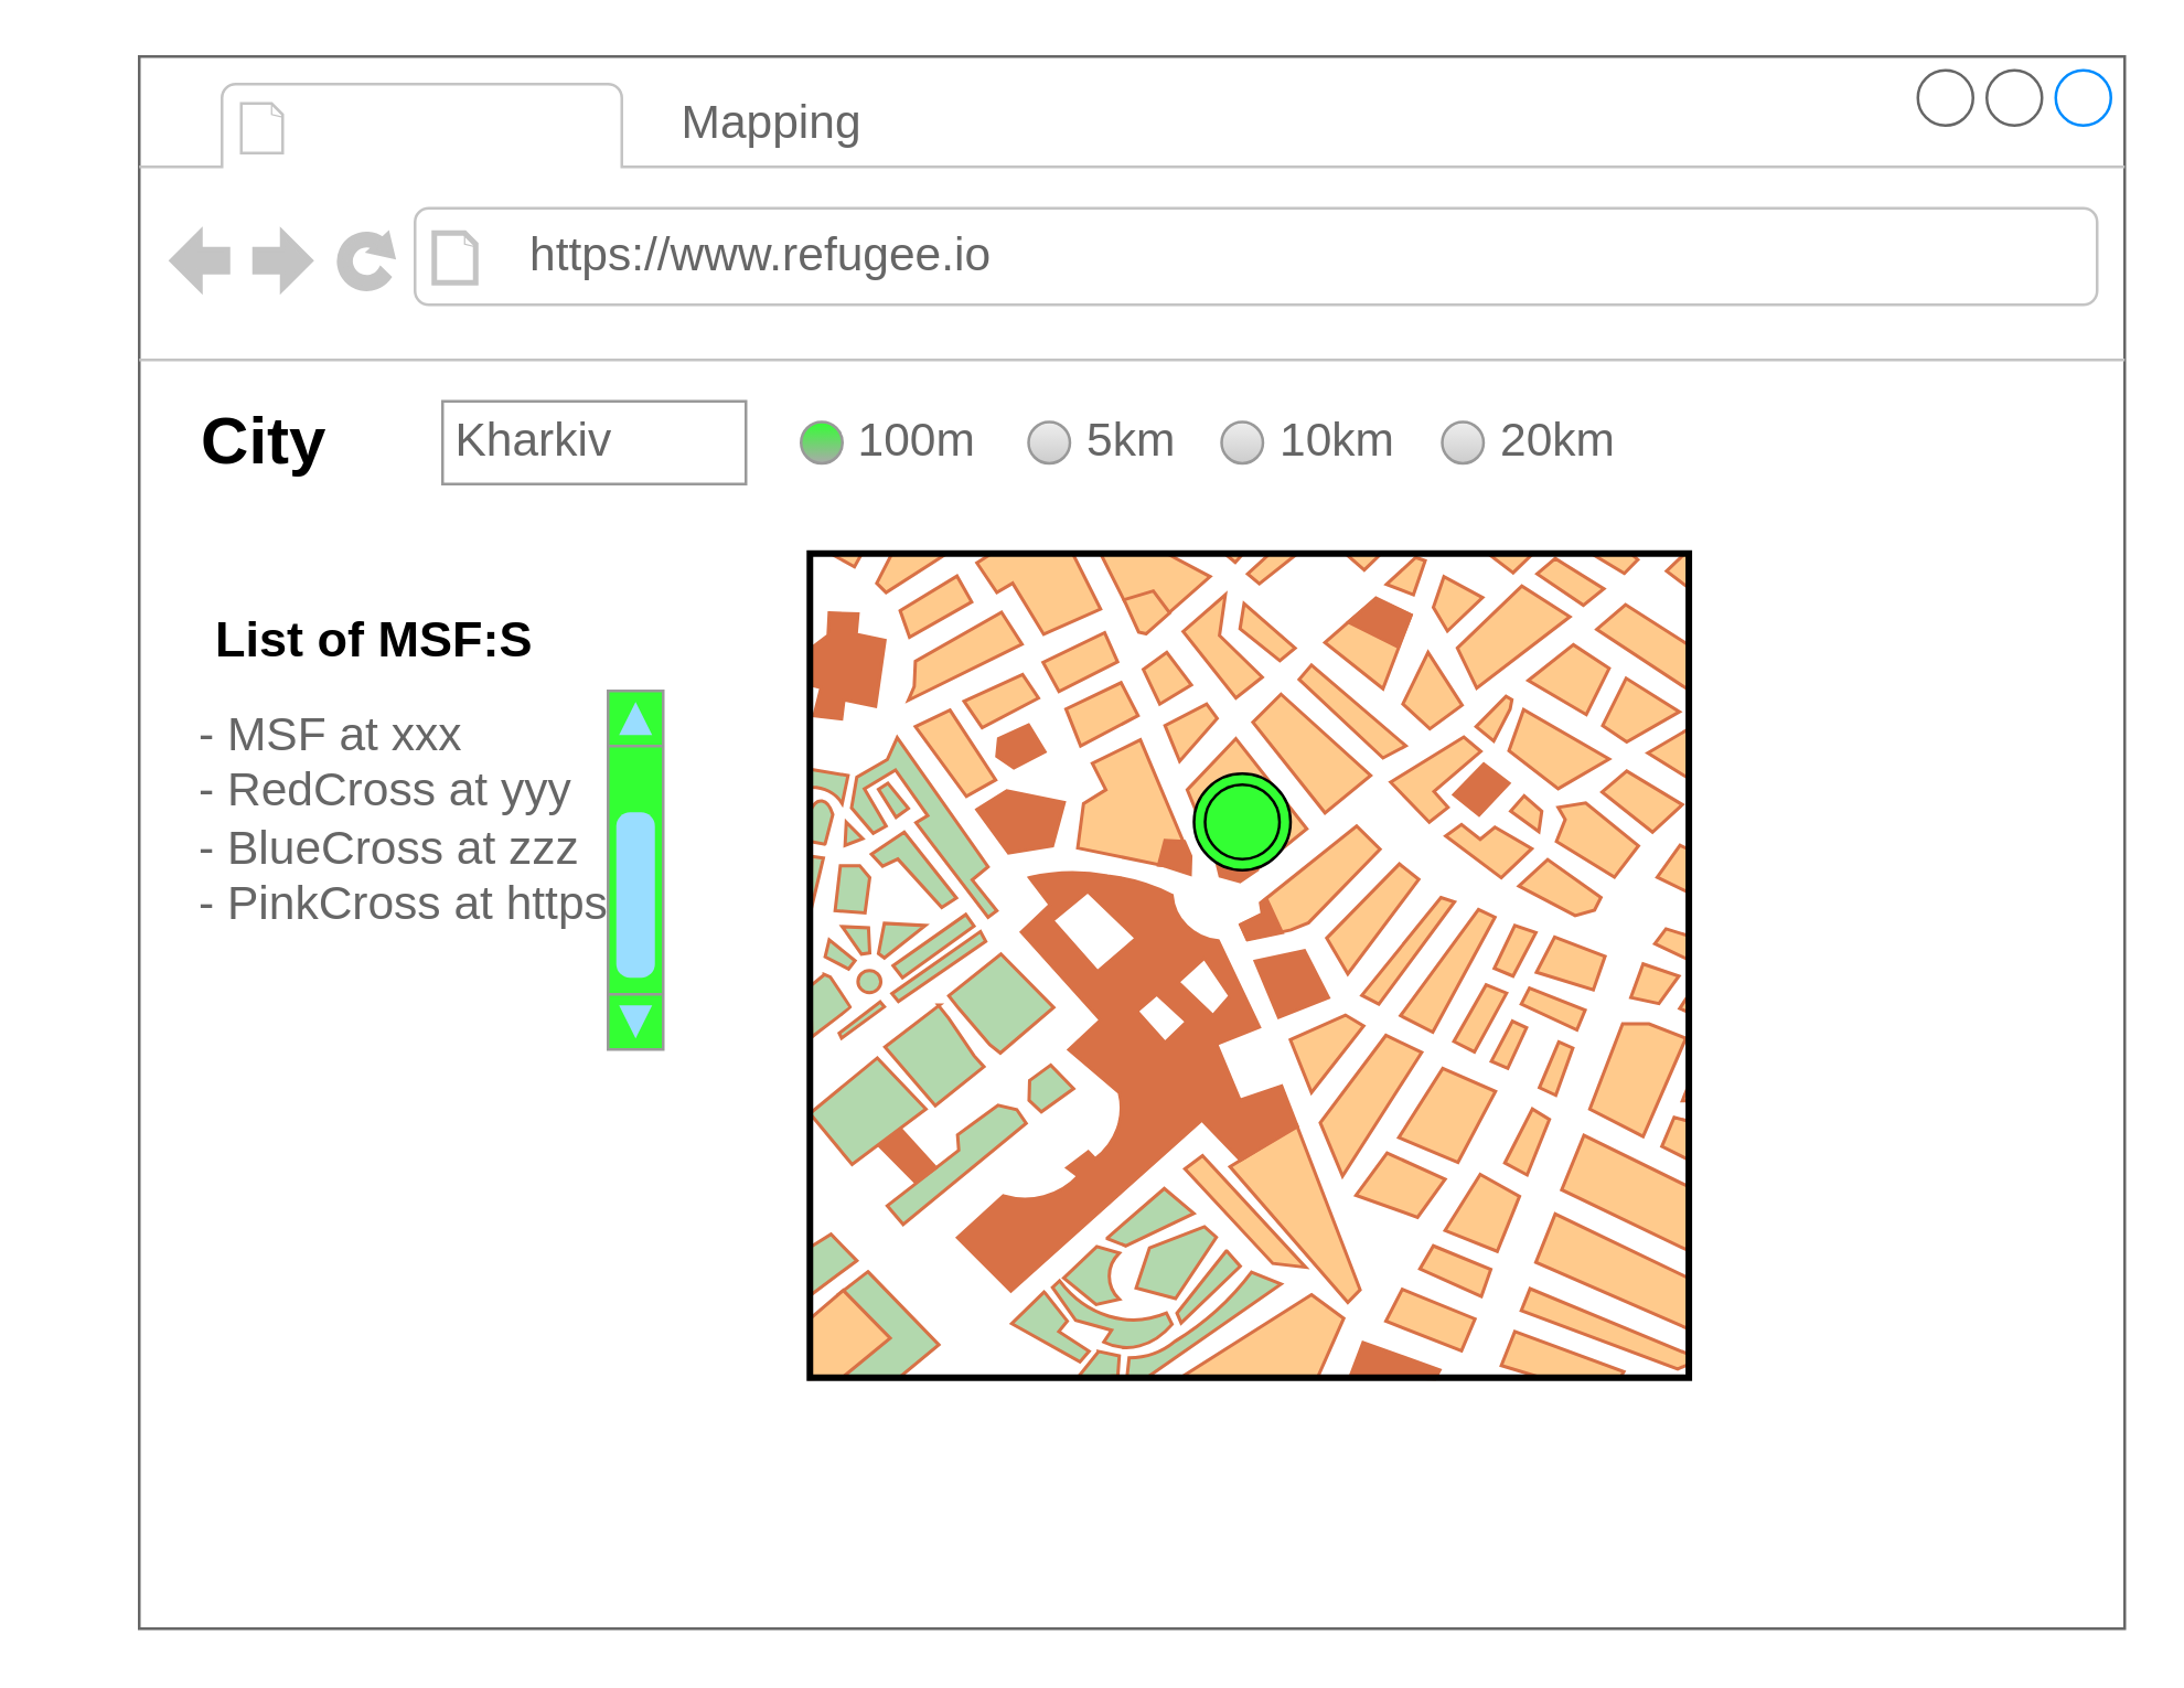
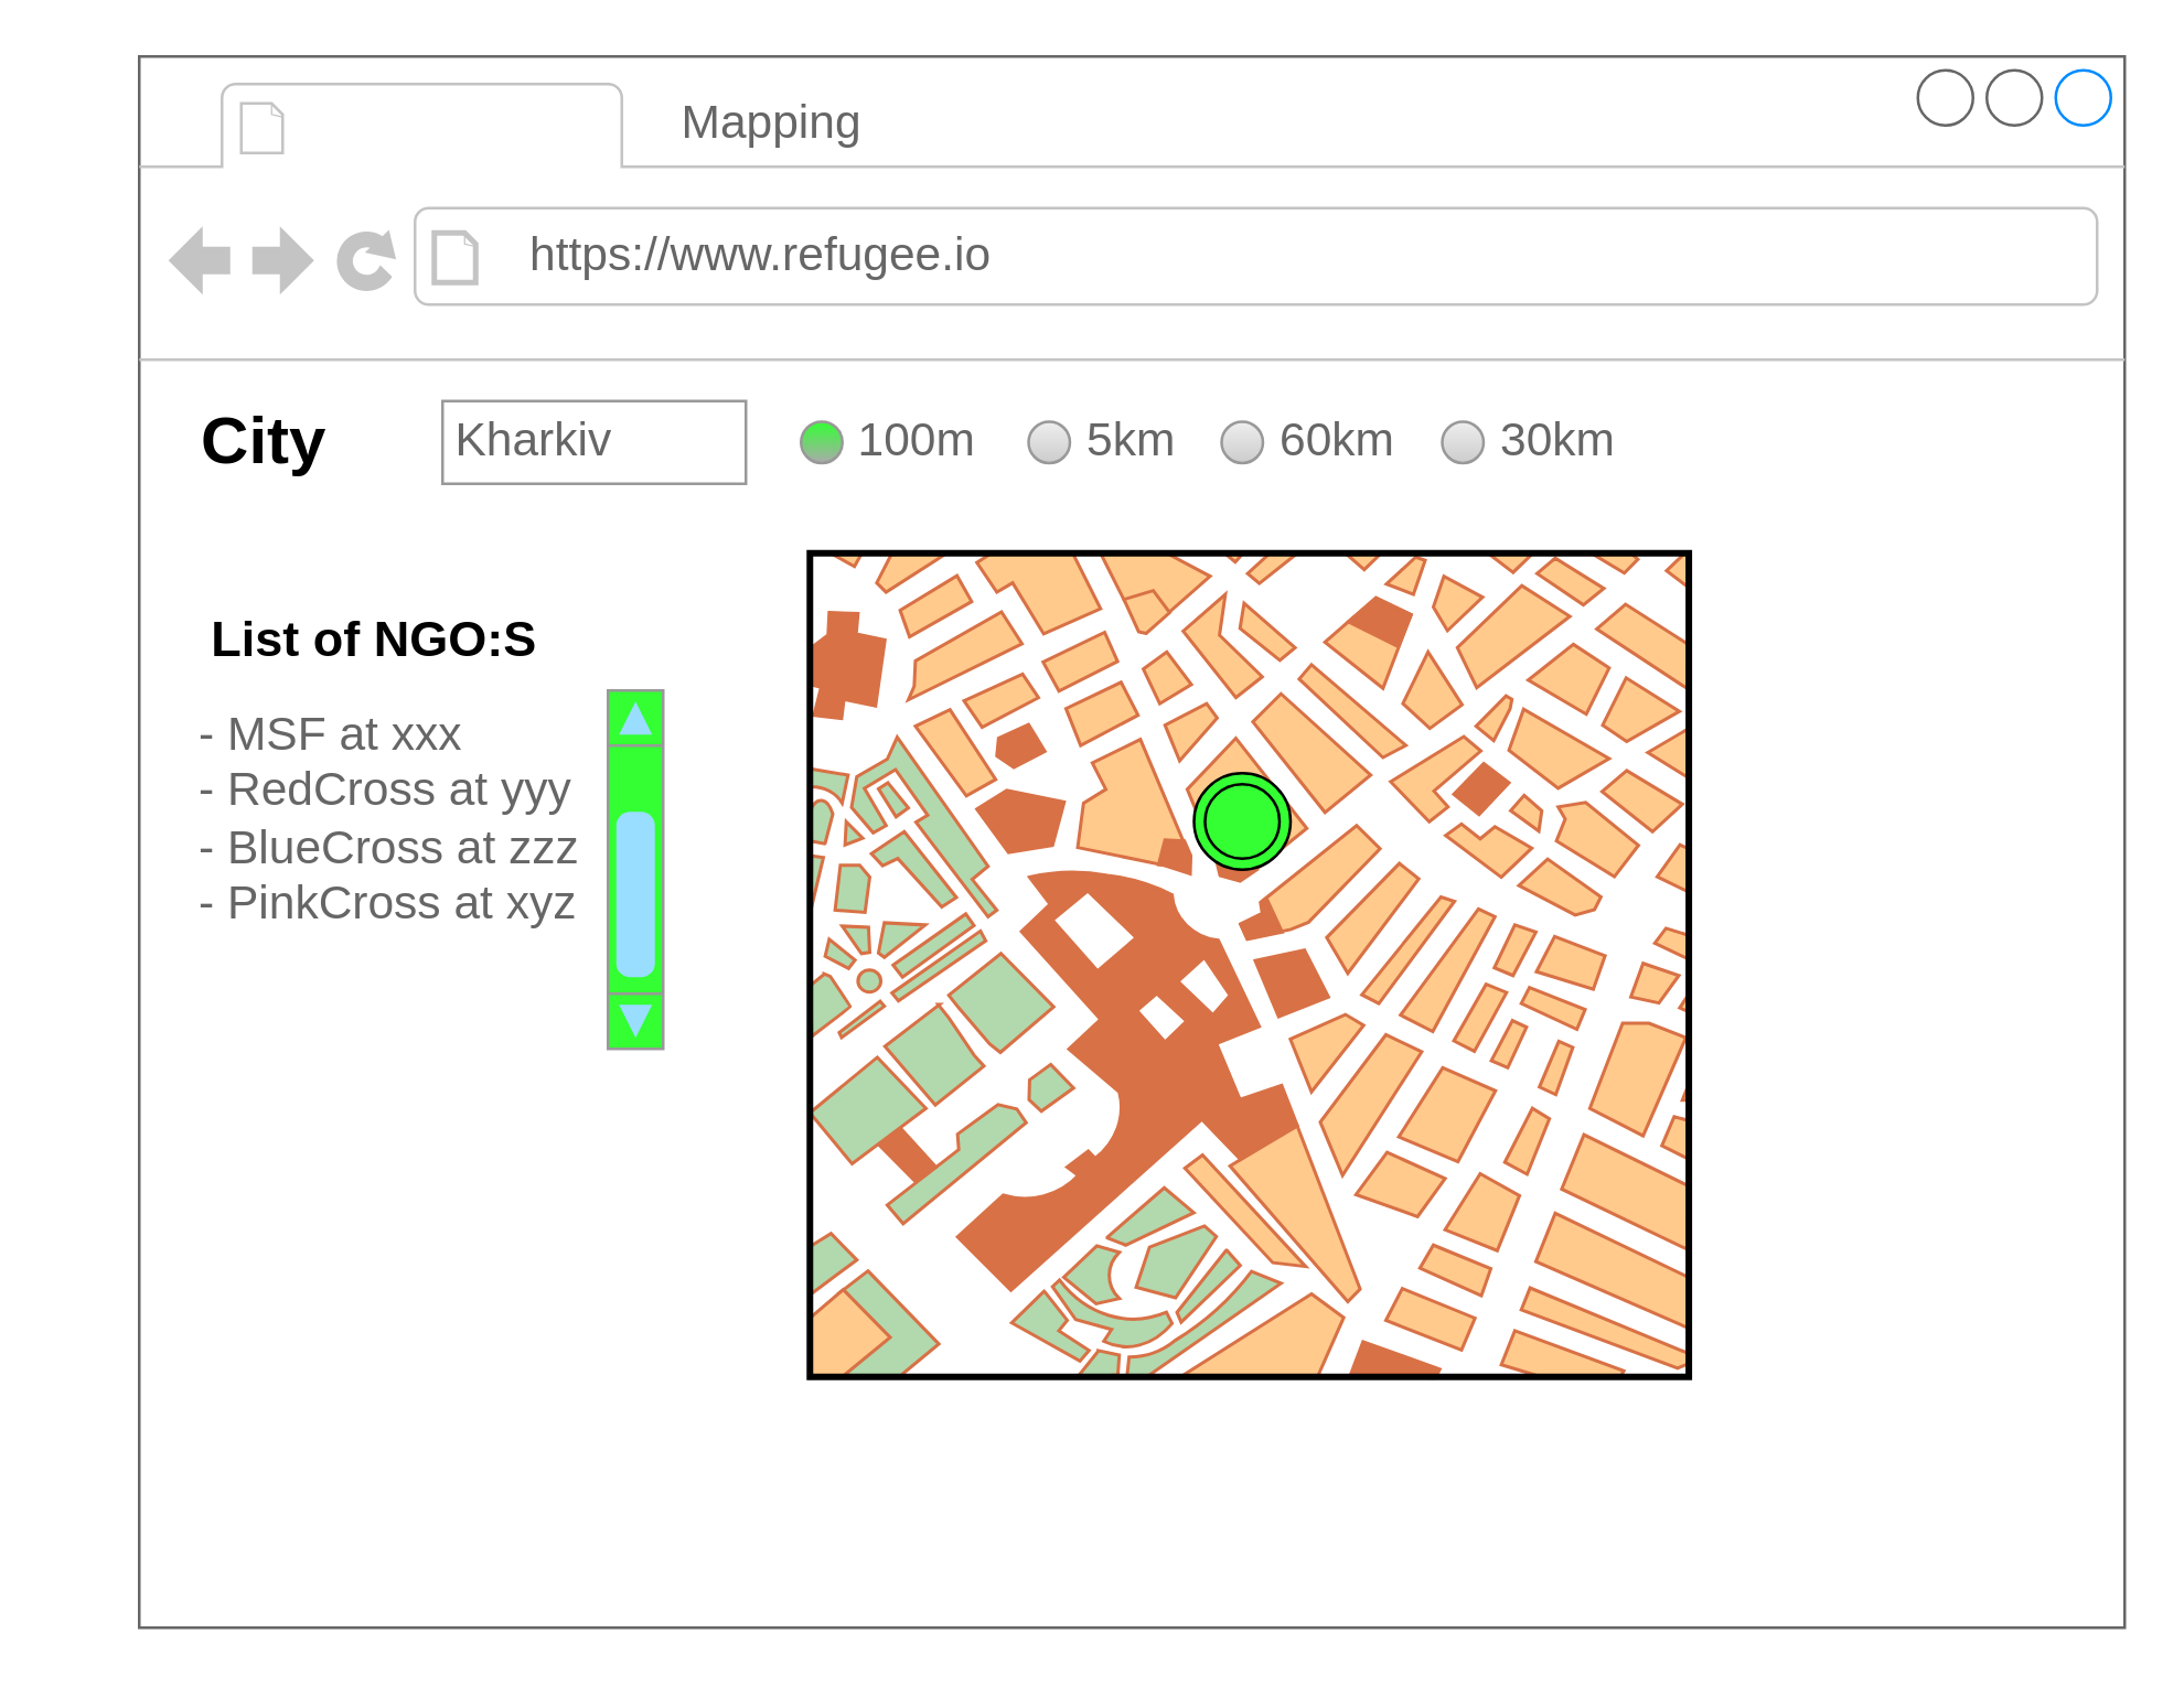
- <mxCell id="10" value="10km" style="shape=ellipse;fillColor=#eeeeee;strokeColor=#999999;gradientColor=#cccccc;html=1;align=left;spacingLeft=4;fontSize=17;fontColor=#666666;labelPosition=right;shadow=0;" vertex="1" parent="2"><mxGeometry x="392.5" y="132.5" width="15" height="15" as="geometry" /></mxCell>
+ <mxCell id="10" value="60km" style="shape=ellipse;fillColor=#eeeeee;strokeColor=#999999;gradientColor=#cccccc;html=1;align=left;spacingLeft=4;fontSize=17;fontColor=#666666;labelPosition=right;shadow=0;" vertex="1" parent="2"><mxGeometry x="392.5" y="132.5" width="15" height="15" as="geometry" /></mxCell>
- <mxCell id="11" value="20km" style="shape=ellipse;fillColor=#eeeeee;strokeColor=#999999;gradientColor=#cccccc;html=1;align=left;spacingLeft=4;fontSize=17;fontColor=#666666;labelPosition=right;shadow=0;" vertex="1" parent="2"><mxGeometry x="472.5" y="132.5" width="15" height="15" as="geometry" /></mxCell>
+ <mxCell id="11" value="30km" style="shape=ellipse;fillColor=#eeeeee;strokeColor=#999999;gradientColor=#cccccc;html=1;align=left;spacingLeft=4;fontSize=17;fontColor=#666666;labelPosition=right;shadow=0;" vertex="1" parent="2"><mxGeometry x="472.5" y="132.5" width="15" height="15" as="geometry" /></mxCell>
- <mxCell id="14" value="&lt;font style=&quot;font-size: 18px&quot;&gt;List of MSF:S&lt;/font&gt;" style="text;strokeColor=none;fillColor=none;html=1;fontSize=24;fontStyle=1;verticalAlign=middle;align=center;" vertex="1" parent="2"><mxGeometry x="10" y="190" width="150" height="40" as="geometry" /></mxCell>
+ <mxCell id="14" value="&lt;font style=&quot;font-size: 18px&quot;&gt;List of NGO:S&lt;/font&gt;" style="text;strokeColor=none;fillColor=none;html=1;fontSize=24;fontStyle=1;verticalAlign=middle;align=center;" vertex="1" parent="2"><mxGeometry x="10" y="190" width="150" height="40" as="geometry" /></mxCell>
- <mxCell id="13" value="- MSF at xxx&lt;br&gt;- RedCross at yyy&lt;br&gt;- BlueCross at zzz&lt;br&gt;- PinkCross at https" style="strokeWidth=1;shadow=0;dashed=0;align=center;html=1;shape=mxgraph.mockup.text.bulletedList;textColor=#666666;mainText=,,,,;textSize=17;bulletStyle=none;strokeColor=none;fillColor=none;align=left;verticalAlign=top;fontSize=17;fontColor=#666666;" vertex="1" parent="2"><mxGeometry x="20" y="230" width="170" height="90" as="geometry" /></mxCell>
+ <mxCell id="13" value="- MSF at xxx&lt;br&gt;- RedCross at yyy&lt;br&gt;- BlueCross at zzz&lt;br&gt;- PinkCross at xyz" style="strokeWidth=1;shadow=0;dashed=0;align=center;html=1;shape=mxgraph.mockup.text.bulletedList;textColor=#666666;mainText=,,,,;textSize=17;bulletStyle=none;strokeColor=none;fillColor=none;align=left;verticalAlign=top;fontSize=17;fontColor=#666666;" vertex="1" parent="2"><mxGeometry x="20" y="230" width="170" height="90" as="geometry" /></mxCell>
